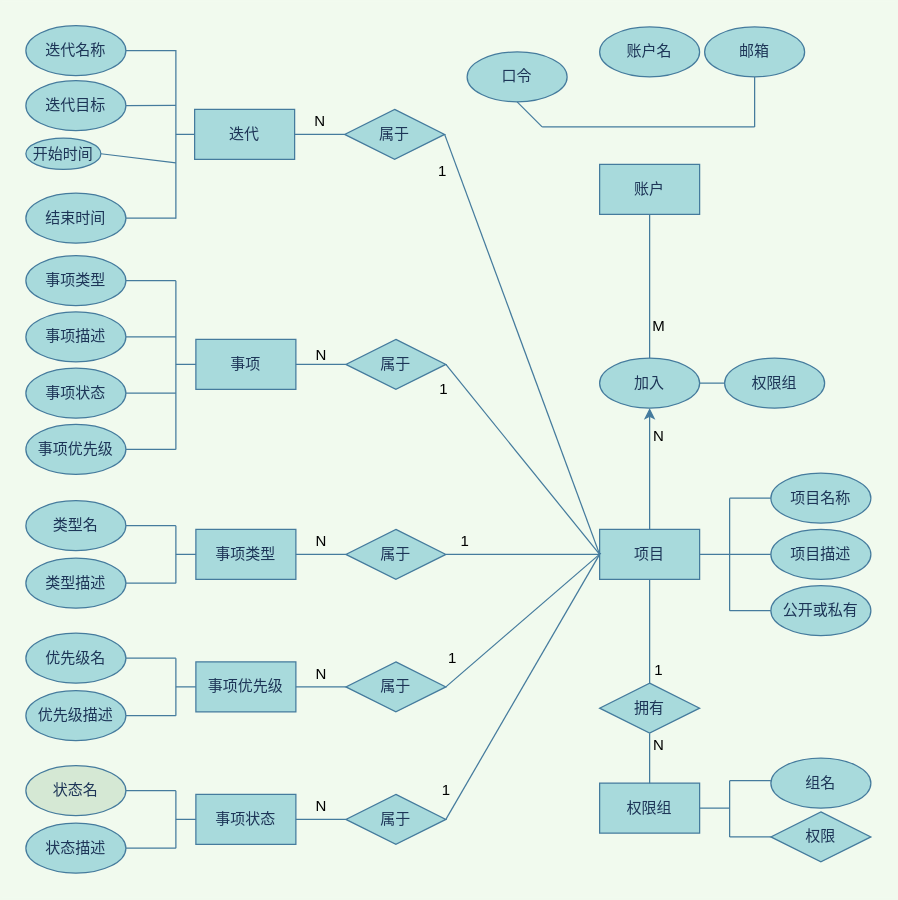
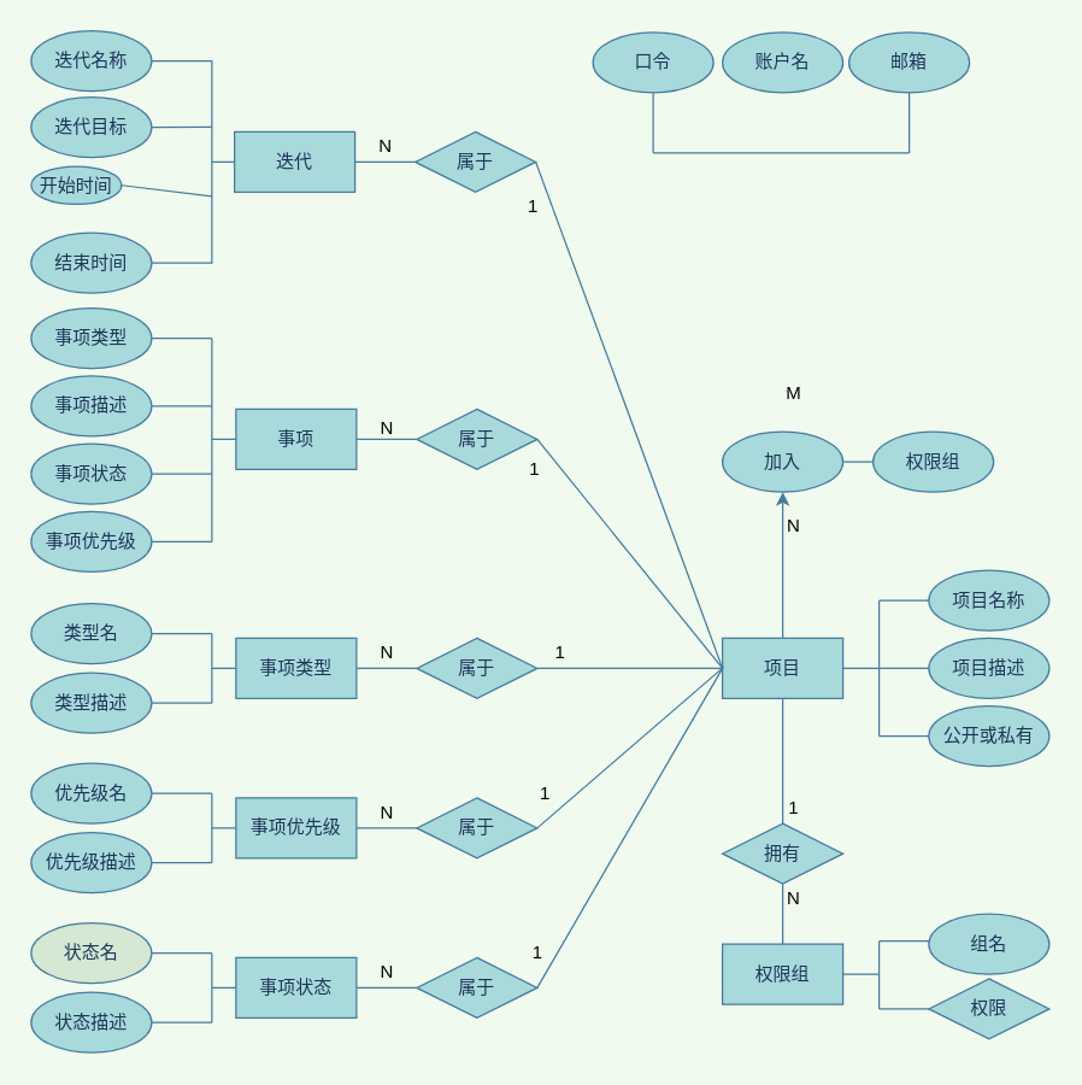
- <mxCell id="12" value="口令" style="ellipse;whiteSpace=wrap;html=1;fillColor=#A8DADC;strokeColor=#457B9D;fontColor=#1D3557;" parent="1" vertex="1"><mxGeometry x="373" y="41" width="80" height="40" as="geometry" /></mxCell>
+ <mxCell id="12" value="口令" style="ellipse;whiteSpace=wrap;html=1;fillColor=#A8DADC;strokeColor=#457B9D;fontColor=#1D3557;" parent="1" vertex="1"><mxGeometry x="393" y="21" width="80" height="40" as="geometry" /></mxCell>
- <mxCell id="3" value="账户" style="rounded=0;whiteSpace=wrap;html=1;fillColor=#A8DADC;strokeColor=#457B9D;fontColor=#1D3557;" parent="1" vertex="1"><mxGeometry x="479" y="131" width="80" height="40" as="geometry" /></mxCell>
- <mxCell id="5" value="" style="endArrow=none;html=1;exitX=0.5;exitY=0;exitDx=0;exitDy=0;strokeColor=#457B9D;fontColor=#1D3557;labelBackgroundColor=#F1FAEE;entryX=0.5;entryY=1;entryDx=0;entryDy=0;" parent="1" source="4" target="3" edge="1"><mxGeometry width="50" height="50" relative="1" as="geometry"><mxPoint x="559" y="346" as="sourcePoint" /><mxPoint x="519" y="256" as="targetPoint" /></mxGeometry></mxCell>
